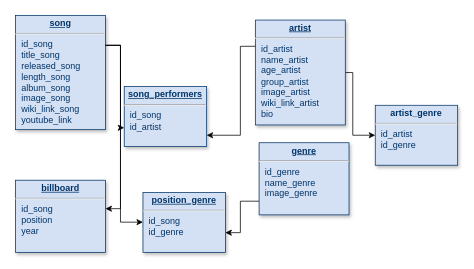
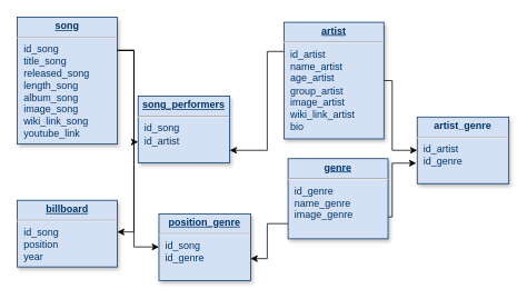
+ <mxCell id="7" value="" style="edgeStyle=orthogonalEdgeStyle;rounded=0;orthogonalLoop=1;jettySize=auto;html=1;entryX=-0.011;entryY=0.692;entryDx=0;entryDy=0;entryPerimeter=0;" edge="1" parent="1" source="8" target="13"><mxGeometry relative="1" as="geometry"><mxPoint x="540" y="268.135" as="targetPoint" /><Array as="points"><mxPoint x="470" y="260" /><mxPoint x="470" y="195" /></Array></mxGeometry></mxCell>
- <mxCell id="10" value="&lt;p style=&quot;margin: 0px ; margin-top: 4px ; text-align: center ; text-decoration: underline&quot;&gt;&lt;strong&gt;billboard&lt;/strong&gt;&lt;/p&gt;&lt;hr&gt;&lt;p style=&quot;margin: 0px ; margin-left: 8px&quot;&gt;id_song&lt;/p&gt;&lt;p style=&quot;margin: 0px ; margin-left: 8px&quot;&gt;position&lt;/p&gt;&lt;p style=&quot;margin: 0px ; margin-left: 8px&quot;&gt;year&lt;/p&gt;" style="verticalAlign=top;align=left;overflow=fill;fontSize=12;fontFamily=Helvetica;html=1;strokeColor=#003366;shadow=1;fillColor=#D4E1F5;fontColor=#003366" vertex="1" parent="1"><mxGeometry x="20" y="240" width="120" height="96.27" as="geometry" /></mxCell>
+ <mxCell id="10" value="&lt;p style=&quot;margin: 0px ; margin-top: 4px ; text-align: center ; text-decoration: underline&quot;&gt;&lt;strong&gt;billboard&lt;/strong&gt;&lt;/p&gt;&lt;hr&gt;&lt;p style=&quot;margin: 0px ; margin-left: 8px&quot;&gt;id_song&lt;/p&gt;&lt;p style=&quot;margin: 0px ; margin-left: 8px&quot;&gt;position&lt;/p&gt;&lt;p style=&quot;margin: 0px ; margin-left: 8px&quot;&gt;year&lt;/p&gt;" style="verticalAlign=top;align=left;overflow=fill;fontSize=12;fontFamily=Helvetica;html=1;strokeColor=#003366;shadow=1;fillColor=#D4E1F5;fontColor=#003366" vertex="1" parent="1"><mxGeometry x="20" y="240" width="120" height="80" as="geometry" /></mxCell>
